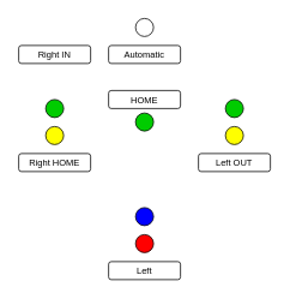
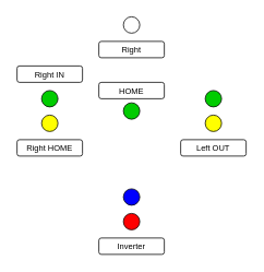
- <mxCell id="11" value="Right IN" style="rounded=1;whiteSpace=wrap;html=1;strokeColor=#000000;fillColor=#FFFFFF;fontColor=#000000;fontSize=10;" parent="1" vertex="1"><mxGeometry x="20" y="50" width="80" height="20" as="geometry" /></mxCell>
+ <mxCell id="11" value="Right IN" style="rounded=1;whiteSpace=wrap;html=1;strokeColor=#000000;fillColor=#FFFFFF;fontColor=#000000;fontSize=10;" parent="1" vertex="1"><mxGeometry x="20" y="80" width="80" height="20" as="geometry" /></mxCell>
- <mxCell id="10" value="Automatic" style="rounded=1;whiteSpace=wrap;html=1;strokeColor=#000000;fillColor=#FFFFFF;fontColor=#000000;fontSize=10;" parent="1" vertex="1"><mxGeometry x="120" y="50" width="80" height="20" as="geometry" /></mxCell>
+ <mxCell id="10" value="Right" style="rounded=1;whiteSpace=wrap;html=1;strokeColor=#000000;fillColor=#FFFFFF;fontColor=#000000;fontSize=10;" parent="1" vertex="1"><mxGeometry x="120" y="50" width="80" height="20" as="geometry" /></mxCell>
- <mxCell id="12" value="Left" style="rounded=1;whiteSpace=wrap;html=1;strokeColor=#000000;fillColor=#FFFFFF;fontColor=#000000;fontSize=10;" parent="1" vertex="1"><mxGeometry x="120" y="290" width="80" height="20" as="geometry" /></mxCell>
+ <mxCell id="12" value="Inverter" style="rounded=1;whiteSpace=wrap;html=1;strokeColor=#000000;fillColor=#FFFFFF;fontColor=#000000;fontSize=10;" parent="1" vertex="1"><mxGeometry x="120" y="290" width="80" height="20" as="geometry" /></mxCell>
